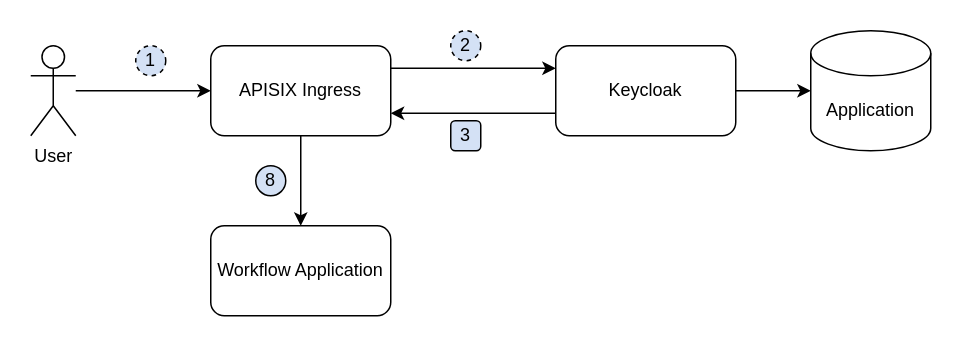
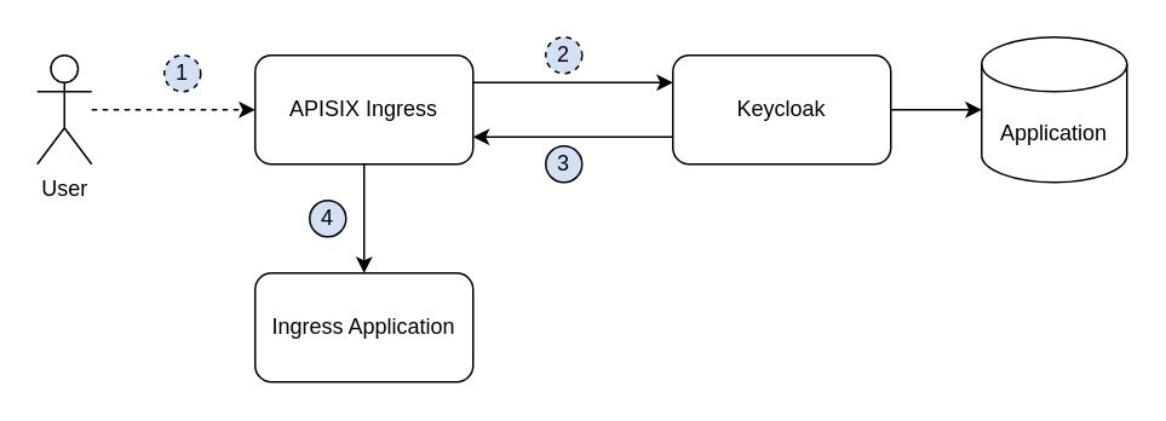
- <mxCell id="2" style="edgeStyle=orthogonalEdgeStyle;rounded=0;orthogonalLoop=1;jettySize=auto;html=1;" edge="1" parent="1" source="3" target="6"><mxGeometry relative="1" as="geometry" /></mxCell>
+ <mxCell id="2" style="edgeStyle=orthogonalEdgeStyle;rounded=0;orthogonalLoop=1;jettySize=auto;html=1;dashed=1;" edge="1" parent="1" source="3" target="6"><mxGeometry relative="1" as="geometry" /></mxCell>
- <mxCell id="14" value="3" style="whiteSpace=wrap;html=1;aspect=fixed;fillColor=#D4E1F5;rounded=1;" vertex="1" parent="1"><mxGeometry x="300" y="80" width="20" height="20" as="geometry" /></mxCell>
+ <mxCell id="14" value="3" style="ellipse;whiteSpace=wrap;html=1;aspect=fixed;fillColor=#D4E1F5;" vertex="1" parent="1"><mxGeometry x="300" y="80" width="20" height="20" as="geometry" /></mxCell>
- <mxCell id="15" value="8" style="ellipse;whiteSpace=wrap;html=1;aspect=fixed;fillColor=#D4E1F5;" vertex="1" parent="1"><mxGeometry x="170" y="110" width="20" height="20" as="geometry" /></mxCell>
+ <mxCell id="15" value="4" style="ellipse;whiteSpace=wrap;html=1;aspect=fixed;fillColor=#D4E1F5;" vertex="1" parent="1"><mxGeometry x="170" y="110" width="20" height="20" as="geometry" /></mxCell>
- <mxCell id="11" value="Workflow Application" style="rounded=1;whiteSpace=wrap;html=1;" vertex="1" parent="1"><mxGeometry x="140" y="150" width="120" height="60" as="geometry" /></mxCell>
+ <mxCell id="11" value="Ingress Application" style="rounded=1;whiteSpace=wrap;html=1;" vertex="1" parent="1"><mxGeometry x="140" y="150" width="120" height="60" as="geometry" /></mxCell>
